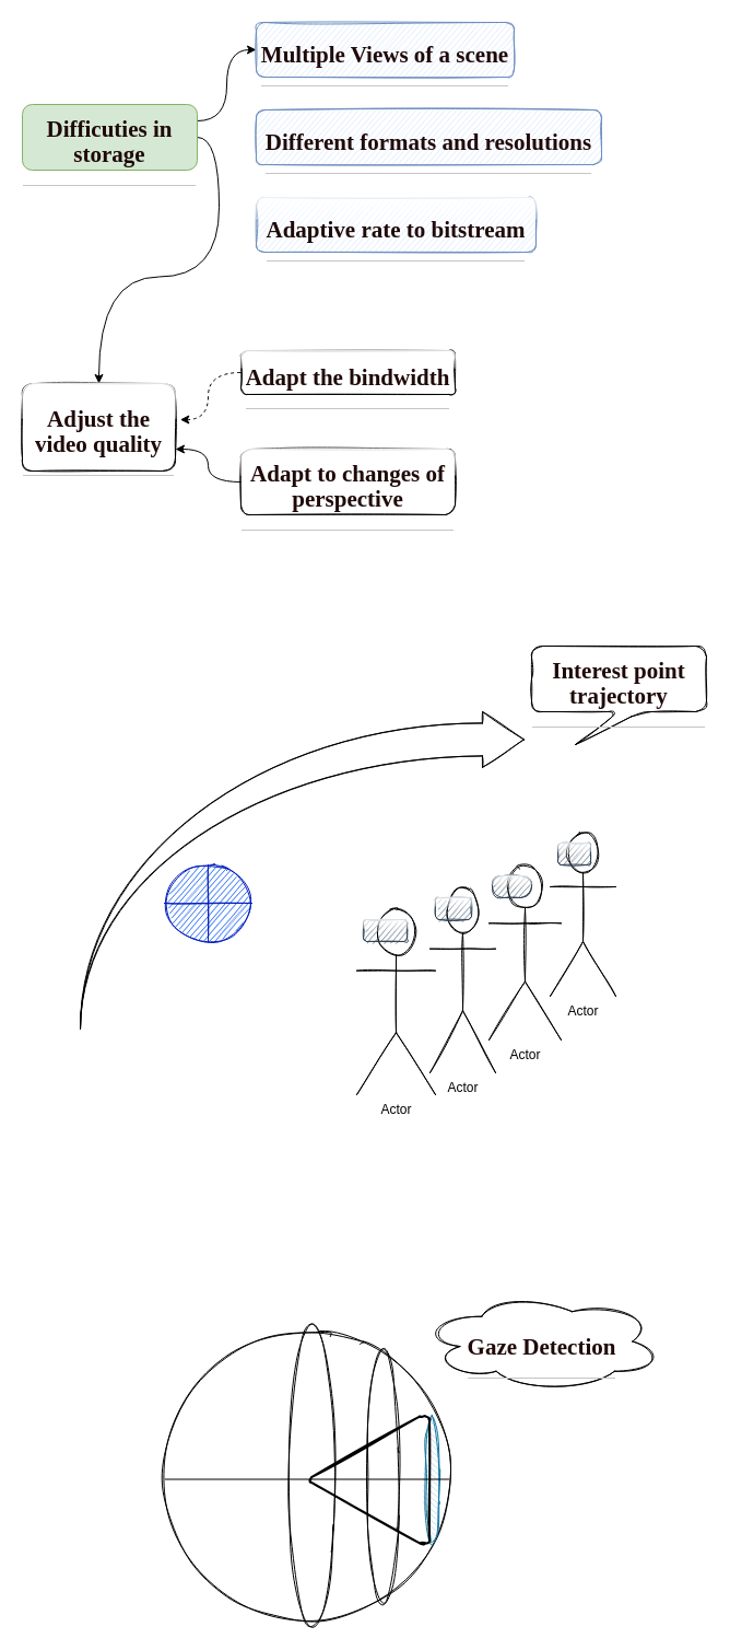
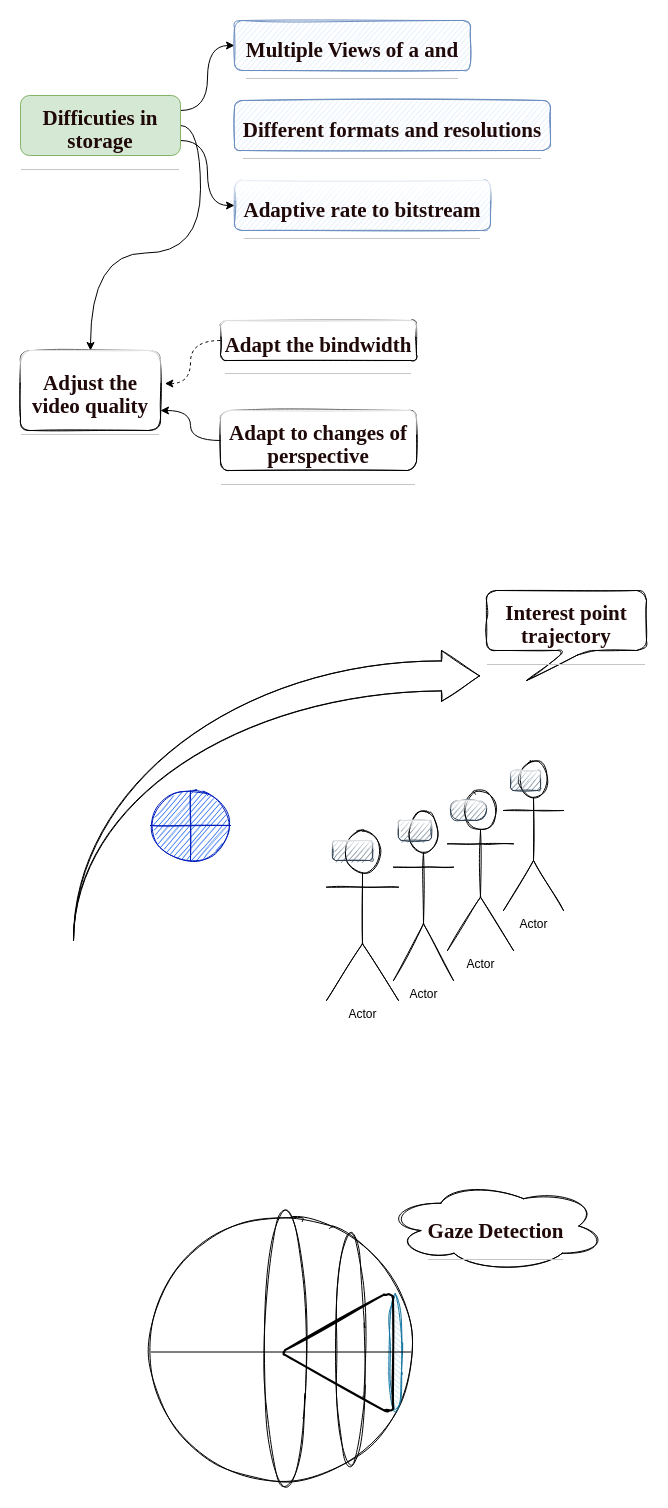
- <mxCell id="6" value="&lt;h2 style=&quot;box-sizing: border-box ; margin-top: 2em ; margin-bottom: 0.5em ; font-weight: normal ; line-height: 1.3em ; border-bottom: 1px solid rgb(197 , 197 , 197) ; padding-bottom: 0.812em ; border-top-color: rgb(197 , 197 , 197) ; border-right-color: rgb(197 , 197 , 197) ; border-left-color: rgb(197 , 197 , 197) ; position: relative ; color: rgb(31 , 9 , 9)&quot;&gt;&lt;span class=&quot;md-pair-s md-expand&quot; style=&quot;box-sizing: border-box&quot;&gt;&lt;strong style=&quot;box-sizing: border-box&quot;&gt;&lt;font face=&quot;Garamond&quot; style=&quot;font-size: 21px ; line-height: 16.8px&quot;&gt;Multiple Views of a scene&lt;/font&gt;&lt;/strong&gt;&lt;/span&gt;&lt;/h2&gt;" style="rounded=1;whiteSpace=wrap;html=1;shadow=0;sketch=1;fillColor=#dae8fc;strokeColor=#6c8ebf;" vertex="1" parent="1"><mxGeometry x="234" y="20" width="236" height="50" as="geometry" /></mxCell>
+ <mxCell id="6" value="&lt;h2 style=&quot;box-sizing: border-box ; margin-top: 2em ; margin-bottom: 0.5em ; font-weight: normal ; line-height: 1.3em ; border-bottom: 1px solid rgb(197 , 197 , 197) ; padding-bottom: 0.812em ; border-top-color: rgb(197 , 197 , 197) ; border-right-color: rgb(197 , 197 , 197) ; border-left-color: rgb(197 , 197 , 197) ; position: relative ; color: rgb(31 , 9 , 9)&quot;&gt;&lt;span class=&quot;md-pair-s md-expand&quot; style=&quot;box-sizing: border-box&quot;&gt;&lt;strong style=&quot;box-sizing: border-box&quot;&gt;&lt;font face=&quot;Garamond&quot; style=&quot;font-size: 21px ; line-height: 16.8px&quot;&gt;Multiple Views of a and&lt;/font&gt;&lt;/strong&gt;&lt;/span&gt;&lt;/h2&gt;" style="rounded=1;whiteSpace=wrap;html=1;shadow=0;sketch=1;fillColor=#dae8fc;strokeColor=#6c8ebf;" vertex="1" parent="1"><mxGeometry x="234" y="20" width="236" height="50" as="geometry" /></mxCell>
+ <mxCell id="4" style="edgeStyle=orthogonalEdgeStyle;curved=1;rounded=0;orthogonalLoop=1;jettySize=auto;html=1;exitX=1;exitY=0.75;exitDx=0;exitDy=0;entryX=0;entryY=0.5;entryDx=0;entryDy=0;" edge="1" parent="1" source="5" target="8"><mxGeometry relative="1" as="geometry" /></mxCell>
